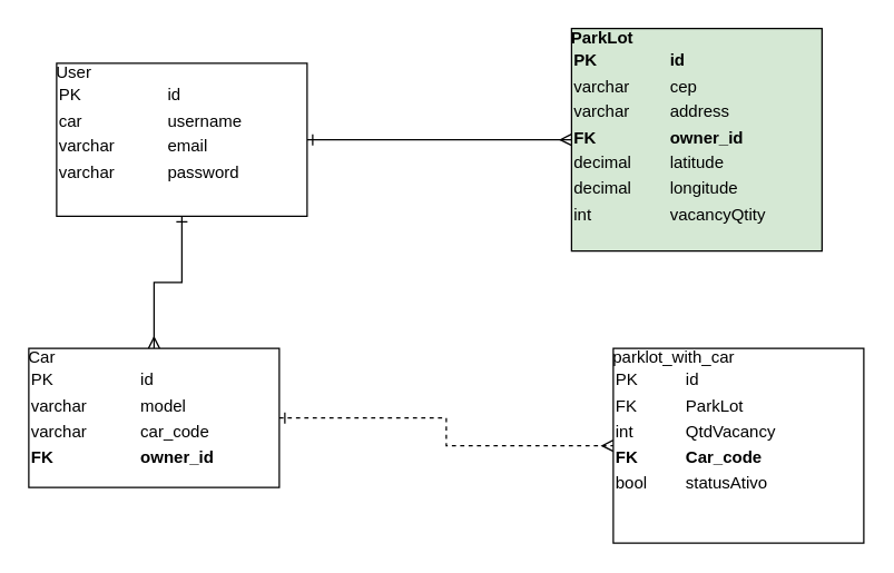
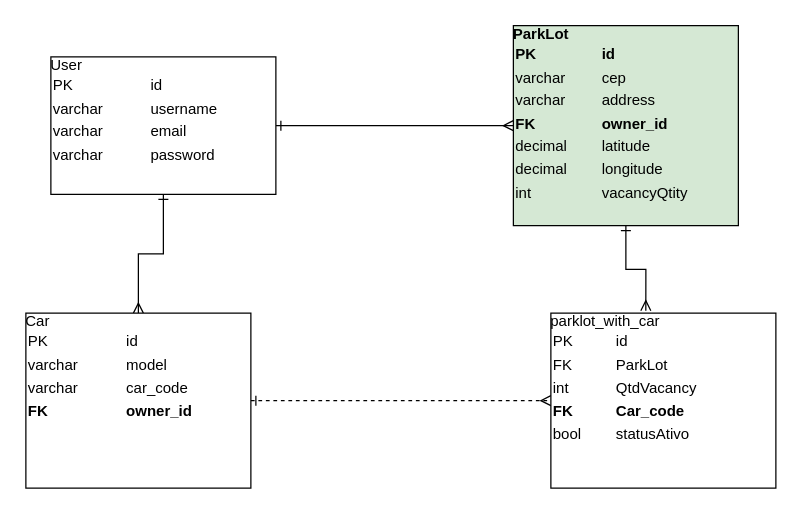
- <mxCell id="4" value="User&lt;table style=&quot;width: 100% ; font-size: 1em&quot; cellspacing=&quot;0&quot; cellpadding=&quot;2&quot;&gt;&lt;tbody&gt;&lt;tr&gt;&lt;td&gt;PK&lt;/td&gt;&lt;td&gt;id&lt;/td&gt;&lt;/tr&gt;&lt;tr&gt;&lt;td&gt;car&lt;br&gt;&lt;/td&gt;&lt;td&gt;username&lt;/td&gt;&lt;/tr&gt;&lt;tr&gt;&lt;td&gt;varchar&lt;br&gt;&lt;/td&gt;&lt;td&gt;email&lt;br&gt;&lt;/td&gt;&lt;/tr&gt;&lt;tr&gt;&lt;td&gt;varchar&lt;br&gt;&lt;/td&gt;&lt;td&gt;password&lt;br&gt;&lt;/td&gt;&lt;/tr&gt;&lt;tr&gt;&lt;td&gt;&lt;br&gt;&lt;/td&gt;&lt;td&gt;&lt;br&gt;&lt;/td&gt;&lt;/tr&gt;&lt;/tbody&gt;&lt;/table&gt;" style="verticalAlign=top;align=left;overflow=fill;html=1;" vertex="1" parent="1"><mxGeometry x="40" y="45" width="180" height="110" as="geometry" /></mxCell>
+ <mxCell id="4" value="User&lt;table style=&quot;width: 100% ; font-size: 1em&quot; cellspacing=&quot;0&quot; cellpadding=&quot;2&quot;&gt;&lt;tbody&gt;&lt;tr&gt;&lt;td&gt;PK&lt;/td&gt;&lt;td&gt;id&lt;/td&gt;&lt;/tr&gt;&lt;tr&gt;&lt;td&gt;varchar&lt;br&gt;&lt;/td&gt;&lt;td&gt;username&lt;/td&gt;&lt;/tr&gt;&lt;tr&gt;&lt;td&gt;varchar&lt;br&gt;&lt;/td&gt;&lt;td&gt;email&lt;br&gt;&lt;/td&gt;&lt;/tr&gt;&lt;tr&gt;&lt;td&gt;varchar&lt;br&gt;&lt;/td&gt;&lt;td&gt;password&lt;br&gt;&lt;/td&gt;&lt;/tr&gt;&lt;tr&gt;&lt;td&gt;&lt;br&gt;&lt;/td&gt;&lt;td&gt;&lt;br&gt;&lt;/td&gt;&lt;/tr&gt;&lt;/tbody&gt;&lt;/table&gt;" style="verticalAlign=top;align=left;overflow=fill;html=1;" vertex="1" parent="1"><mxGeometry x="40" y="45" width="180" height="110" as="geometry" /></mxCell>
+ <mxCell id="5" style="edgeStyle=orthogonalEdgeStyle;rounded=0;orthogonalLoop=1;jettySize=auto;html=1;entryX=0.422;entryY=-0.014;entryDx=0;entryDy=0;entryPerimeter=0;startArrow=ERone;startFill=0;endArrow=ERmany;endFill=0;" edge="1" parent="1" source="6" target="9"><mxGeometry relative="1" as="geometry" /></mxCell>
- <mxCell id="8" value="Car&lt;table style=&quot;width: 100% ; font-size: 1em&quot; cellspacing=&quot;0&quot; cellpadding=&quot;2&quot;&gt;&lt;tbody&gt;&lt;tr&gt;&lt;td&gt;PK&lt;/td&gt;&lt;td&gt;id&lt;/td&gt;&lt;/tr&gt;&lt;tr&gt;&lt;td&gt;varchar&lt;br&gt;&lt;/td&gt;&lt;td&gt;model&lt;/td&gt;&lt;/tr&gt;&lt;tr&gt;&lt;td&gt;varchar&lt;br&gt;&lt;/td&gt;&lt;td&gt;car_code&lt;br&gt;&lt;/td&gt;&lt;/tr&gt;&lt;tr&gt;&lt;td&gt;&lt;b&gt;FK&lt;br&gt;&lt;/b&gt;&lt;/td&gt;&lt;td&gt;&lt;b&gt;owner_id&lt;br&gt;&lt;/b&gt;&lt;/td&gt;&lt;/tr&gt;&lt;/tbody&gt;&lt;/table&gt;" style="verticalAlign=top;align=left;overflow=fill;html=1;" vertex="1" parent="1"><mxGeometry x="20" y="250" width="180" height="100" as="geometry" /></mxCell>
+ <mxCell id="8" value="Car&lt;table style=&quot;width: 100% ; font-size: 1em&quot; cellspacing=&quot;0&quot; cellpadding=&quot;2&quot;&gt;&lt;tbody&gt;&lt;tr&gt;&lt;td&gt;PK&lt;/td&gt;&lt;td&gt;id&lt;/td&gt;&lt;/tr&gt;&lt;tr&gt;&lt;td&gt;varchar&lt;br&gt;&lt;/td&gt;&lt;td&gt;model&lt;/td&gt;&lt;/tr&gt;&lt;tr&gt;&lt;td&gt;varchar&lt;br&gt;&lt;/td&gt;&lt;td&gt;car_code&lt;br&gt;&lt;/td&gt;&lt;/tr&gt;&lt;tr&gt;&lt;td&gt;&lt;b&gt;FK&lt;br&gt;&lt;/b&gt;&lt;/td&gt;&lt;td&gt;&lt;b&gt;owner_id&lt;br&gt;&lt;/b&gt;&lt;/td&gt;&lt;/tr&gt;&lt;/tbody&gt;&lt;/table&gt;" style="verticalAlign=top;align=left;overflow=fill;html=1;" vertex="1" parent="1"><mxGeometry x="20" y="250" width="180" height="140" as="geometry" /></mxCell>
